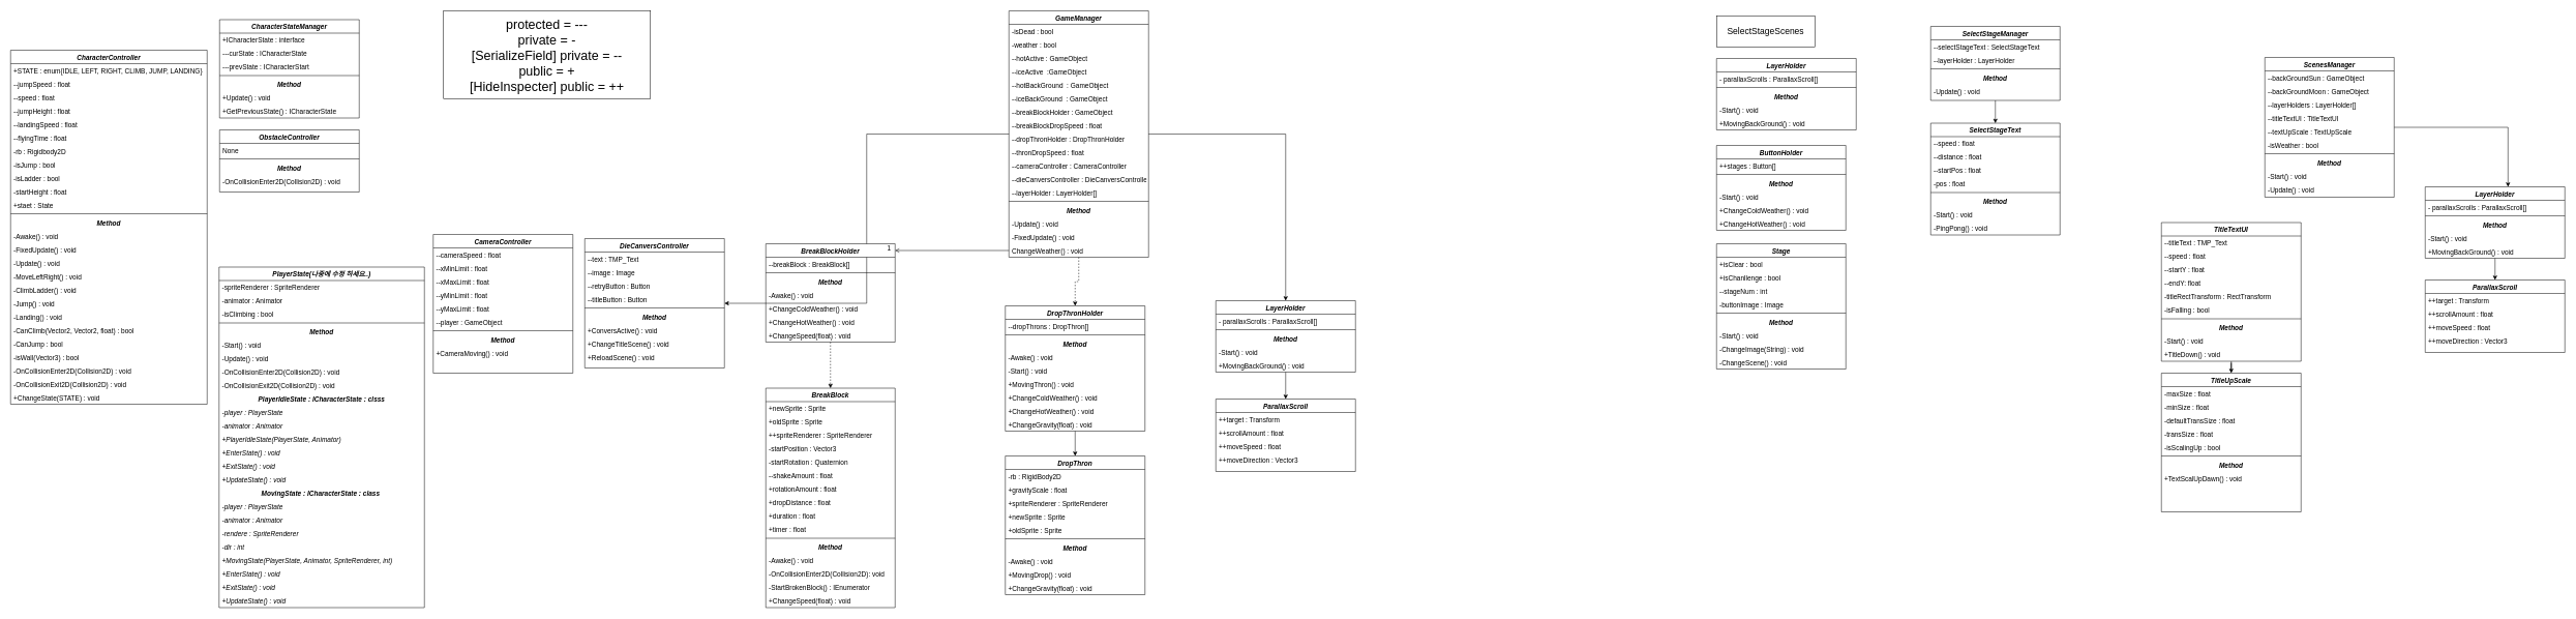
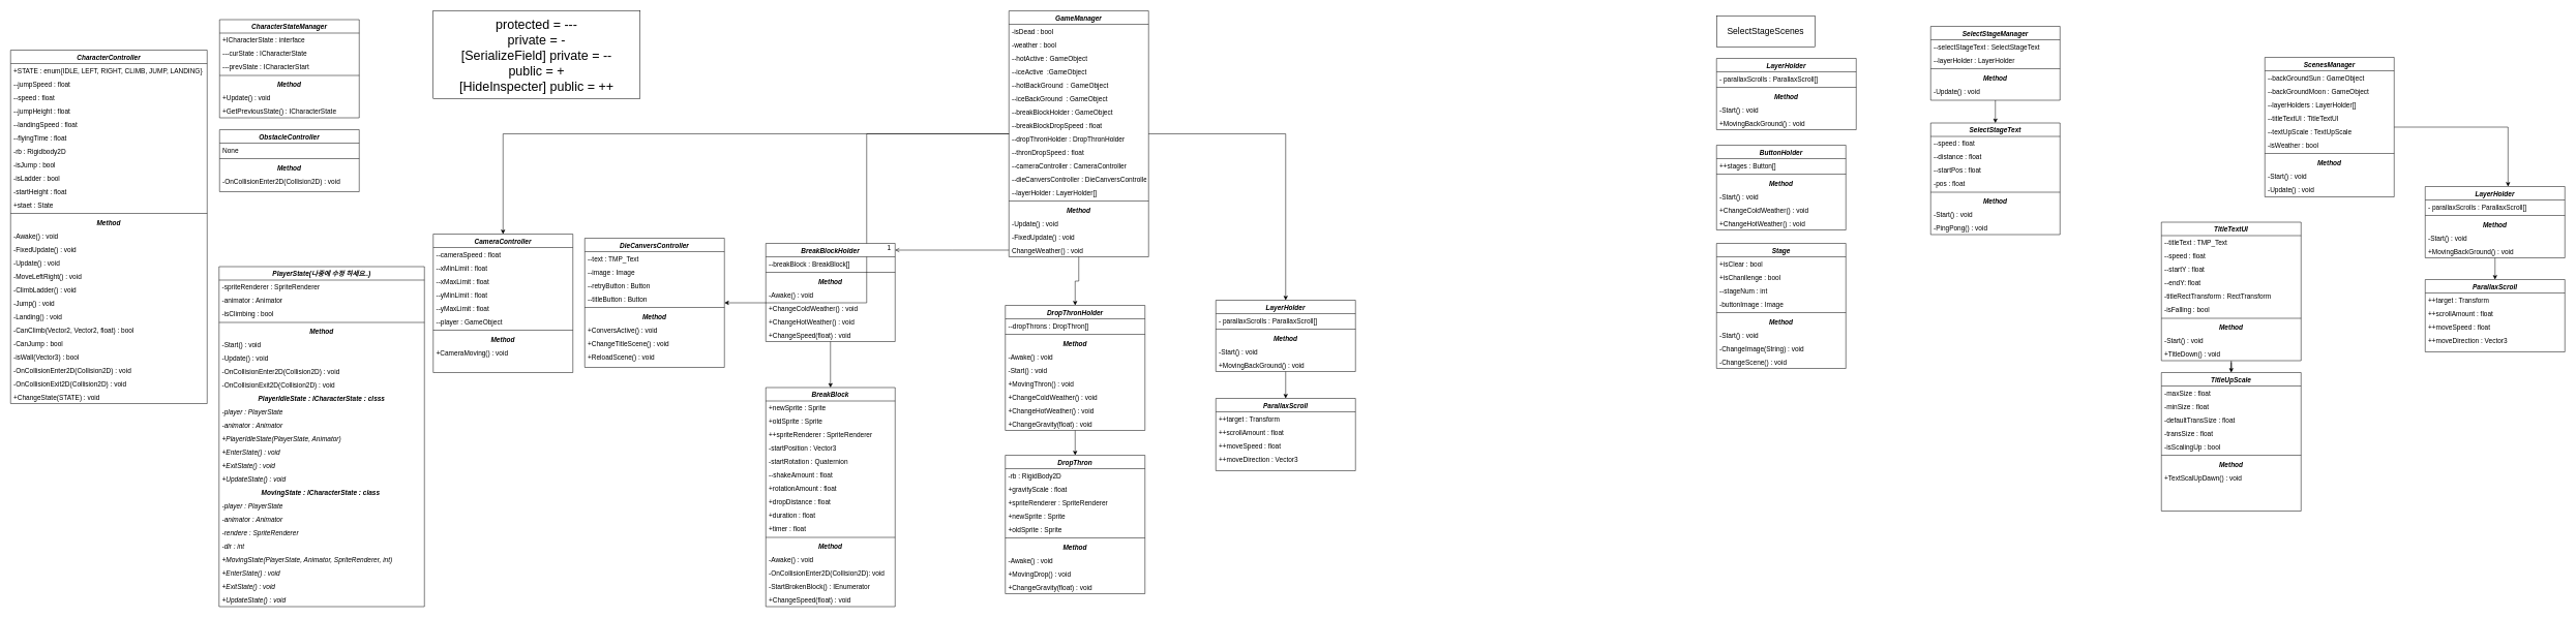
- <mxCell id="236" value="&lt;div style=&quot;font-size: 25px;&quot;&gt;&lt;span style=&quot;font-size: 25px;&quot;&gt;protected = ---&lt;/span&gt;&lt;/div&gt;&lt;div style=&quot;font-size: 25px;&quot;&gt;&lt;span style=&quot;font-size: 25px;&quot;&gt;private = -&lt;/span&gt;&lt;/div&gt;&lt;div style=&quot;font-size: 25px;&quot;&gt;&lt;span style=&quot;font-size: 25px;&quot;&gt;[SerializeField] private = --&lt;/span&gt;&lt;/div&gt;&lt;div style=&quot;font-size: 25px;&quot;&gt;&lt;span style=&quot;font-size: 25px;&quot;&gt;public = +&lt;/span&gt;&lt;/div&gt;&lt;div style=&quot;font-size: 25px;&quot;&gt;&lt;span style=&quot;font-size: 25px;&quot;&gt;[HideInspecter] public = ++&lt;/span&gt;&lt;/div&gt;" style="rounded=0;whiteSpace=wrap;html=1;fontSize=25;" parent="1" vertex="1"><mxGeometry x="857" y="20" width="400" height="170" as="geometry" /></mxCell>
+ <mxCell id="236" value="&lt;div style=&quot;font-size: 25px;&quot;&gt;&lt;span style=&quot;font-size: 25px;&quot;&gt;protected = ---&lt;/span&gt;&lt;/div&gt;&lt;div style=&quot;font-size: 25px;&quot;&gt;&lt;span style=&quot;font-size: 25px;&quot;&gt;private = -&lt;/span&gt;&lt;/div&gt;&lt;div style=&quot;font-size: 25px;&quot;&gt;&lt;span style=&quot;font-size: 25px;&quot;&gt;[SerializeField] private = --&lt;/span&gt;&lt;/div&gt;&lt;div style=&quot;font-size: 25px;&quot;&gt;&lt;span style=&quot;font-size: 25px;&quot;&gt;public = +&lt;/span&gt;&lt;/div&gt;&lt;div style=&quot;font-size: 25px;&quot;&gt;&lt;span style=&quot;font-size: 25px;&quot;&gt;[HideInspecter] public = ++&lt;/span&gt;&lt;/div&gt;" style="rounded=0;whiteSpace=wrap;html=1;fontSize=25;" parent="1" vertex="1"><mxGeometry x="837" width="400" height="170" as="geometry" y="20" /></mxCell>
+ <mxCell id="4" style="edgeStyle=orthogonalEdgeStyle;rounded=0;orthogonalLoop=1;jettySize=auto;html=1;entryX=0.5;entryY=0;entryDx=0;entryDy=0;" parent="1" source="6" target="53" edge="1"><mxGeometry relative="1" as="geometry" /></mxCell>
- <mxCell id="5" style="edgeStyle=orthogonalEdgeStyle;rounded=0;orthogonalLoop=1;jettySize=auto;html=1;entryX=0.5;entryY=0;entryDx=0;entryDy=0;dashed=1;" edge="1" parent="1" source="6" target="238"><mxGeometry relative="1" as="geometry" /></mxCell>
+ <mxCell id="5" style="edgeStyle=orthogonalEdgeStyle;rounded=0;orthogonalLoop=1;jettySize=auto;html=1;entryX=0.5;entryY=0;entryDx=0;entryDy=0;" edge="1" parent="1" source="6" target="238"><mxGeometry relative="1" as="geometry" /></mxCell>
- <mxCell id="25" value="" style="edgeStyle=orthogonalEdgeStyle;rounded=0;orthogonalLoop=1;jettySize=auto;html=1;verticalAlign=bottom;dashed=1;" parent="1" source="26" target="36" edge="1"><mxGeometry relative="1" as="geometry" /></mxCell>
+ <mxCell id="25" value="" style="edgeStyle=orthogonalEdgeStyle;rounded=0;orthogonalLoop=1;jettySize=auto;html=1;verticalAlign=bottom;" parent="1" source="26" target="36" edge="1"><mxGeometry relative="1" as="geometry" /></mxCell>
